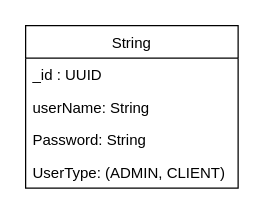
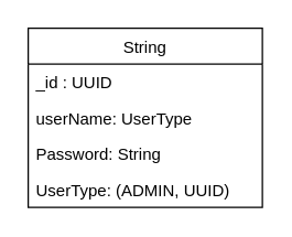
- <mxCell id="4" value="userName: String" style="text;strokeColor=none;fillColor=none;align=left;verticalAlign=top;spacingLeft=4;spacingRight=4;overflow=hidden;rotatable=0;points=[[0,0.5],[1,0.5]];portConstraint=eastwest;" vertex="1" parent="2"><mxGeometry y="52" width="170" height="26" as="geometry" /></mxCell>
+ <mxCell id="4" value="userName: UserType" style="text;strokeColor=none;fillColor=none;align=left;verticalAlign=top;spacingLeft=4;spacingRight=4;overflow=hidden;rotatable=0;points=[[0,0.5],[1,0.5]];portConstraint=eastwest;" vertex="1" parent="2"><mxGeometry y="52" width="170" height="26" as="geometry" /></mxCell>
- <mxCell id="6" value="UserType: (ADMIN, CLIENT)" style="text;strokeColor=none;fillColor=none;align=left;verticalAlign=top;spacingLeft=4;spacingRight=4;overflow=hidden;rotatable=0;points=[[0,0.5],[1,0.5]];portConstraint=eastwest;" vertex="1" parent="2"><mxGeometry y="104" width="170" height="26" as="geometry" /></mxCell>
+ <mxCell id="6" value="UserType: (ADMIN, UUID)" style="text;strokeColor=none;fillColor=none;align=left;verticalAlign=top;spacingLeft=4;spacingRight=4;overflow=hidden;rotatable=0;points=[[0,0.5],[1,0.5]];portConstraint=eastwest;" vertex="1" parent="2"><mxGeometry y="104" width="170" height="26" as="geometry" /></mxCell>
